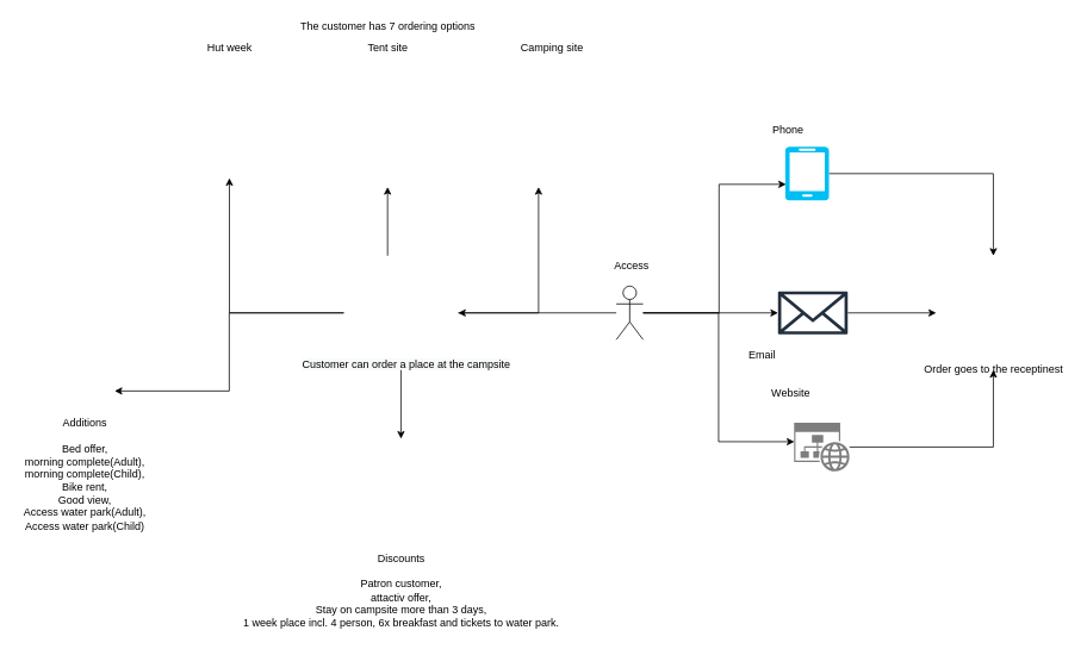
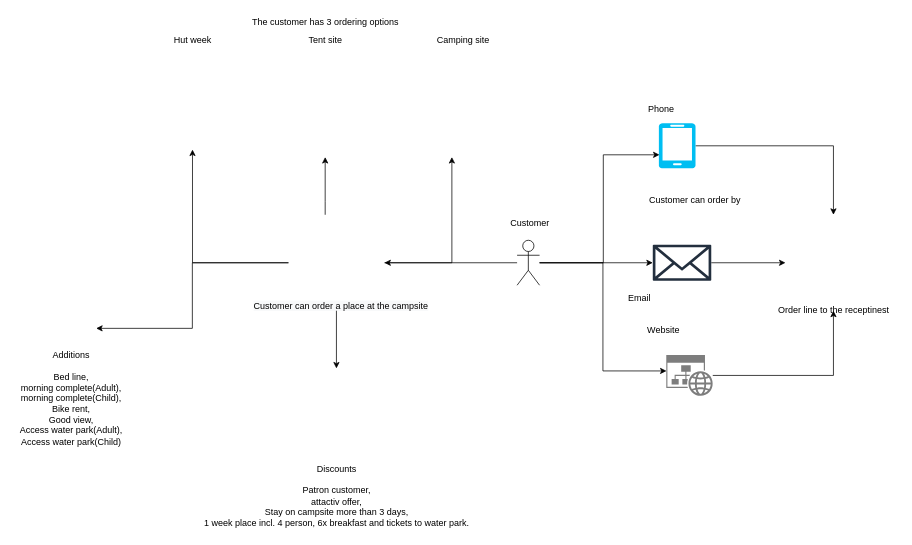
- <mxCell id="29" value="The customer has 7 ordering options" style="text;html=1;align=center;verticalAlign=middle;resizable=0;points=[];autosize=1;strokeColor=none;" vertex="1" parent="1"><mxGeometry x="330.5" y="20" width="205" height="18" as="geometry" /></mxCell>
+ <mxCell id="29" value="The customer has 3 ordering options" style="text;html=1;align=center;verticalAlign=middle;resizable=0;points=[];autosize=1;strokeColor=none;" vertex="1" parent="1"><mxGeometry x="330.5" y="20" width="205" height="18" as="geometry" /></mxCell>
+ <mxCell id="34" value="Customer can order by" style="text;html=1;align=center;verticalAlign=middle;resizable=0;points=[];autosize=1;strokeColor=none;" vertex="1" parent="1"><mxGeometry x="860" y="258" width="132" height="18" as="geometry" /></mxCell>
- <mxCell id="37" value="Access" style="text;html=1;align=center;verticalAlign=middle;resizable=0;points=[];autosize=1;strokeColor=none;" vertex="1" parent="1"><mxGeometry x="675" y="289" width="62" height="18" as="geometry" /></mxCell>
+ <mxCell id="37" value="Customer" style="text;html=1;align=center;verticalAlign=middle;resizable=0;points=[];autosize=1;strokeColor=none;" vertex="1" parent="1"><mxGeometry x="675" y="289" width="62" height="18" as="geometry" /></mxCell>
- <mxCell id="17" value="Order goes to the receptinest" style="text;html=1;align=center;verticalAlign=middle;resizable=0;points=[];autosize=1;strokeColor=none;" vertex="1" parent="1"><mxGeometry x="1028.5" y="404" width="165" height="18" as="geometry" /></mxCell>
+ <mxCell id="17" value="Order line to the receptinest" style="text;html=1;align=center;verticalAlign=middle;resizable=0;points=[];autosize=1;strokeColor=none;" vertex="1" parent="1"><mxGeometry x="1028.5" y="404" width="165" height="18" as="geometry" /></mxCell>
- <mxCell id="32" value="Additions&lt;br&gt;&lt;br&gt;Bed offer,&lt;br&gt;morning complete(Adult),&lt;br&gt;morning complete(Child),&lt;br&gt;Bike rent,&lt;br&gt;Good view,&lt;br&gt;Access water park(Adult),&lt;br&gt;Access water park(Child)" style="text;html=1;align=center;verticalAlign=middle;resizable=0;points=[];autosize=1;strokeColor=none;" vertex="1" parent="1"><mxGeometry x="20.5" y="466" width="147" height="130" as="geometry" /></mxCell>
+ <mxCell id="32" value="Additions&lt;br&gt;&lt;br&gt;Bed line,&lt;br&gt;morning complete(Adult),&lt;br&gt;morning complete(Child),&lt;br&gt;Bike rent,&lt;br&gt;Good view,&lt;br&gt;Access water park(Adult),&lt;br&gt;Access water park(Child)" style="text;html=1;align=center;verticalAlign=middle;resizable=0;points=[];autosize=1;strokeColor=none;" vertex="1" parent="1"><mxGeometry x="20.5" y="466" width="147" height="130" as="geometry" /></mxCell>
